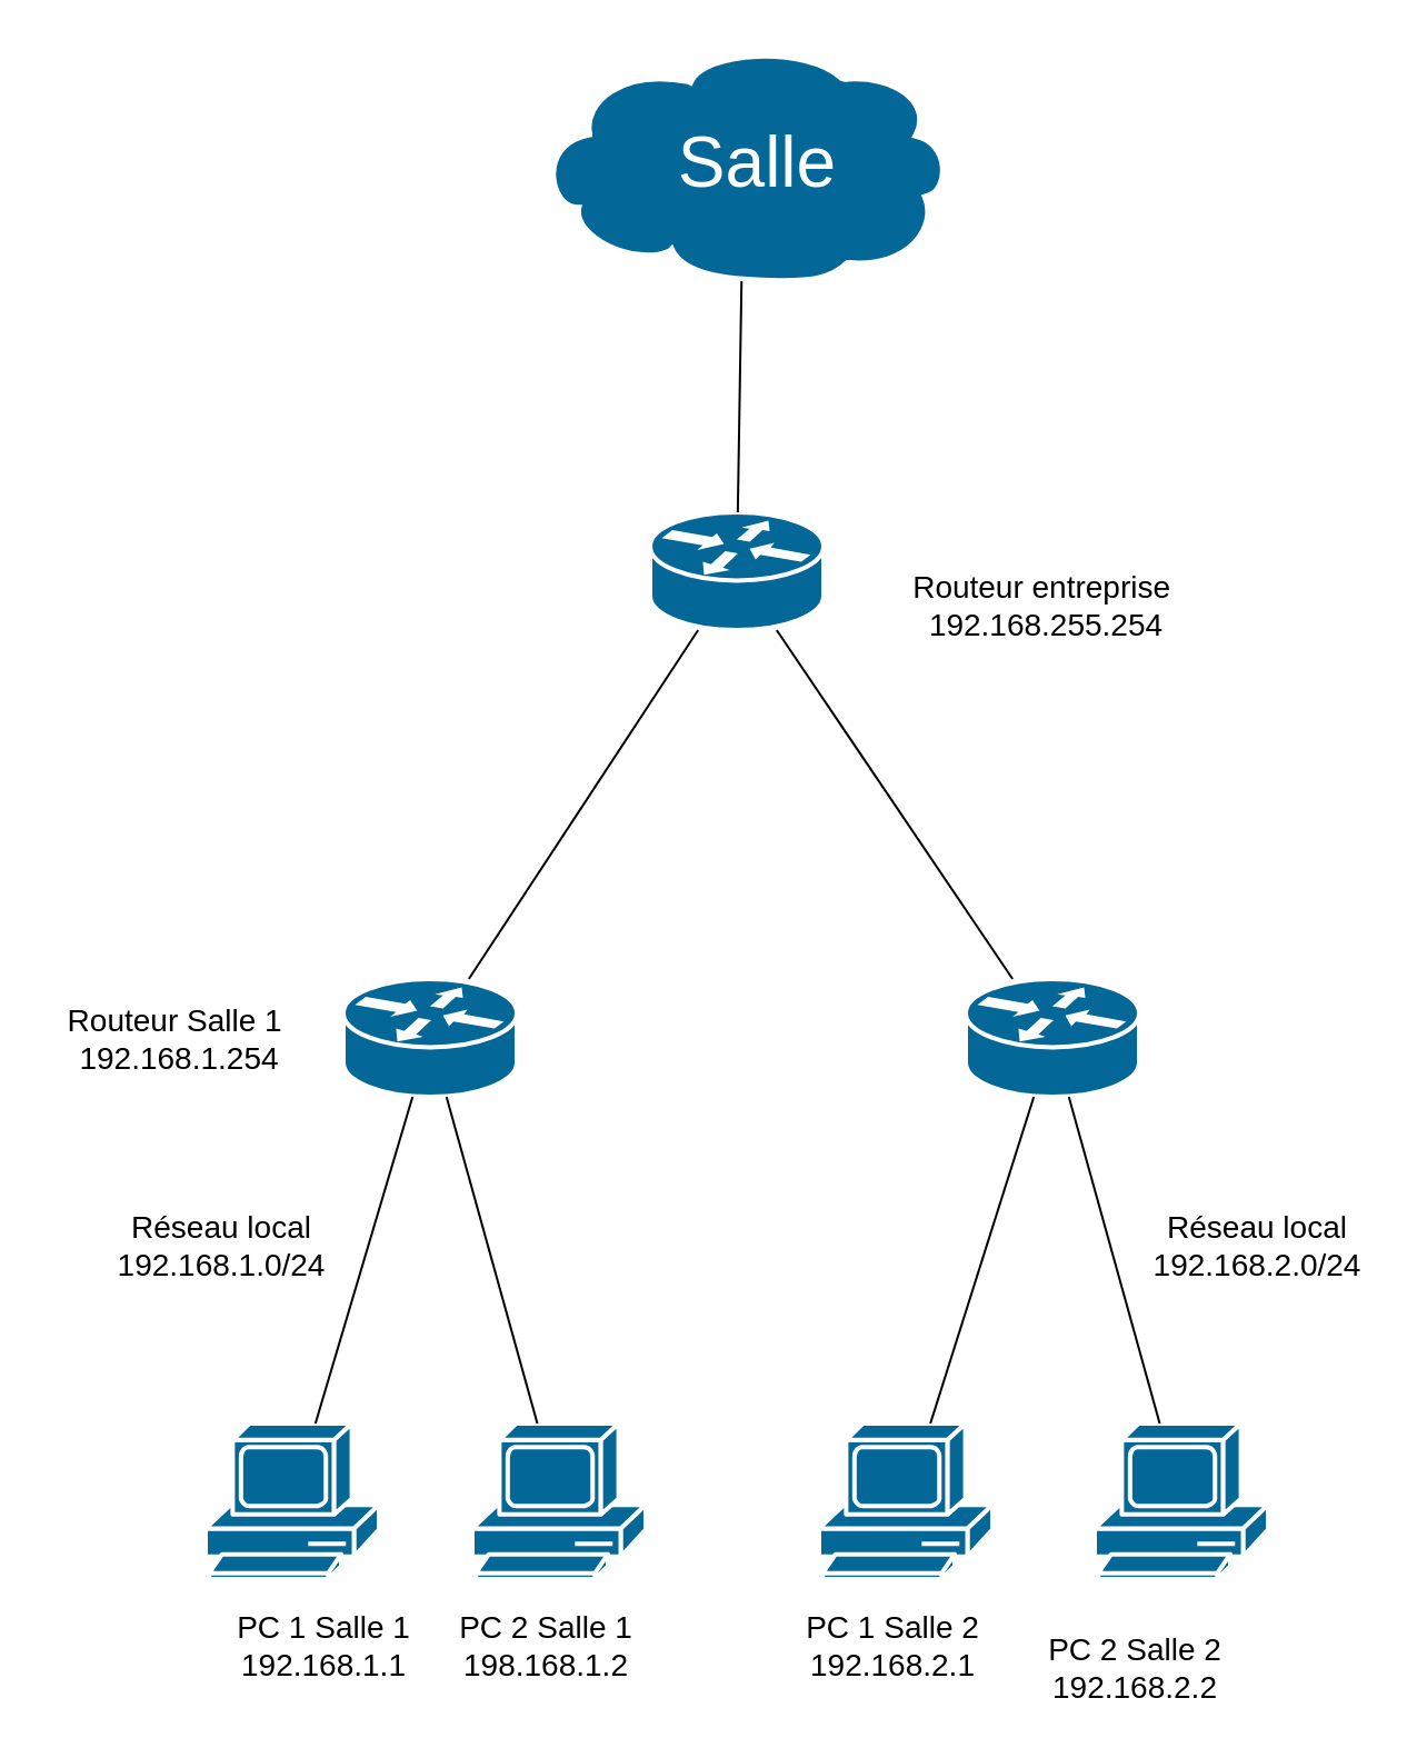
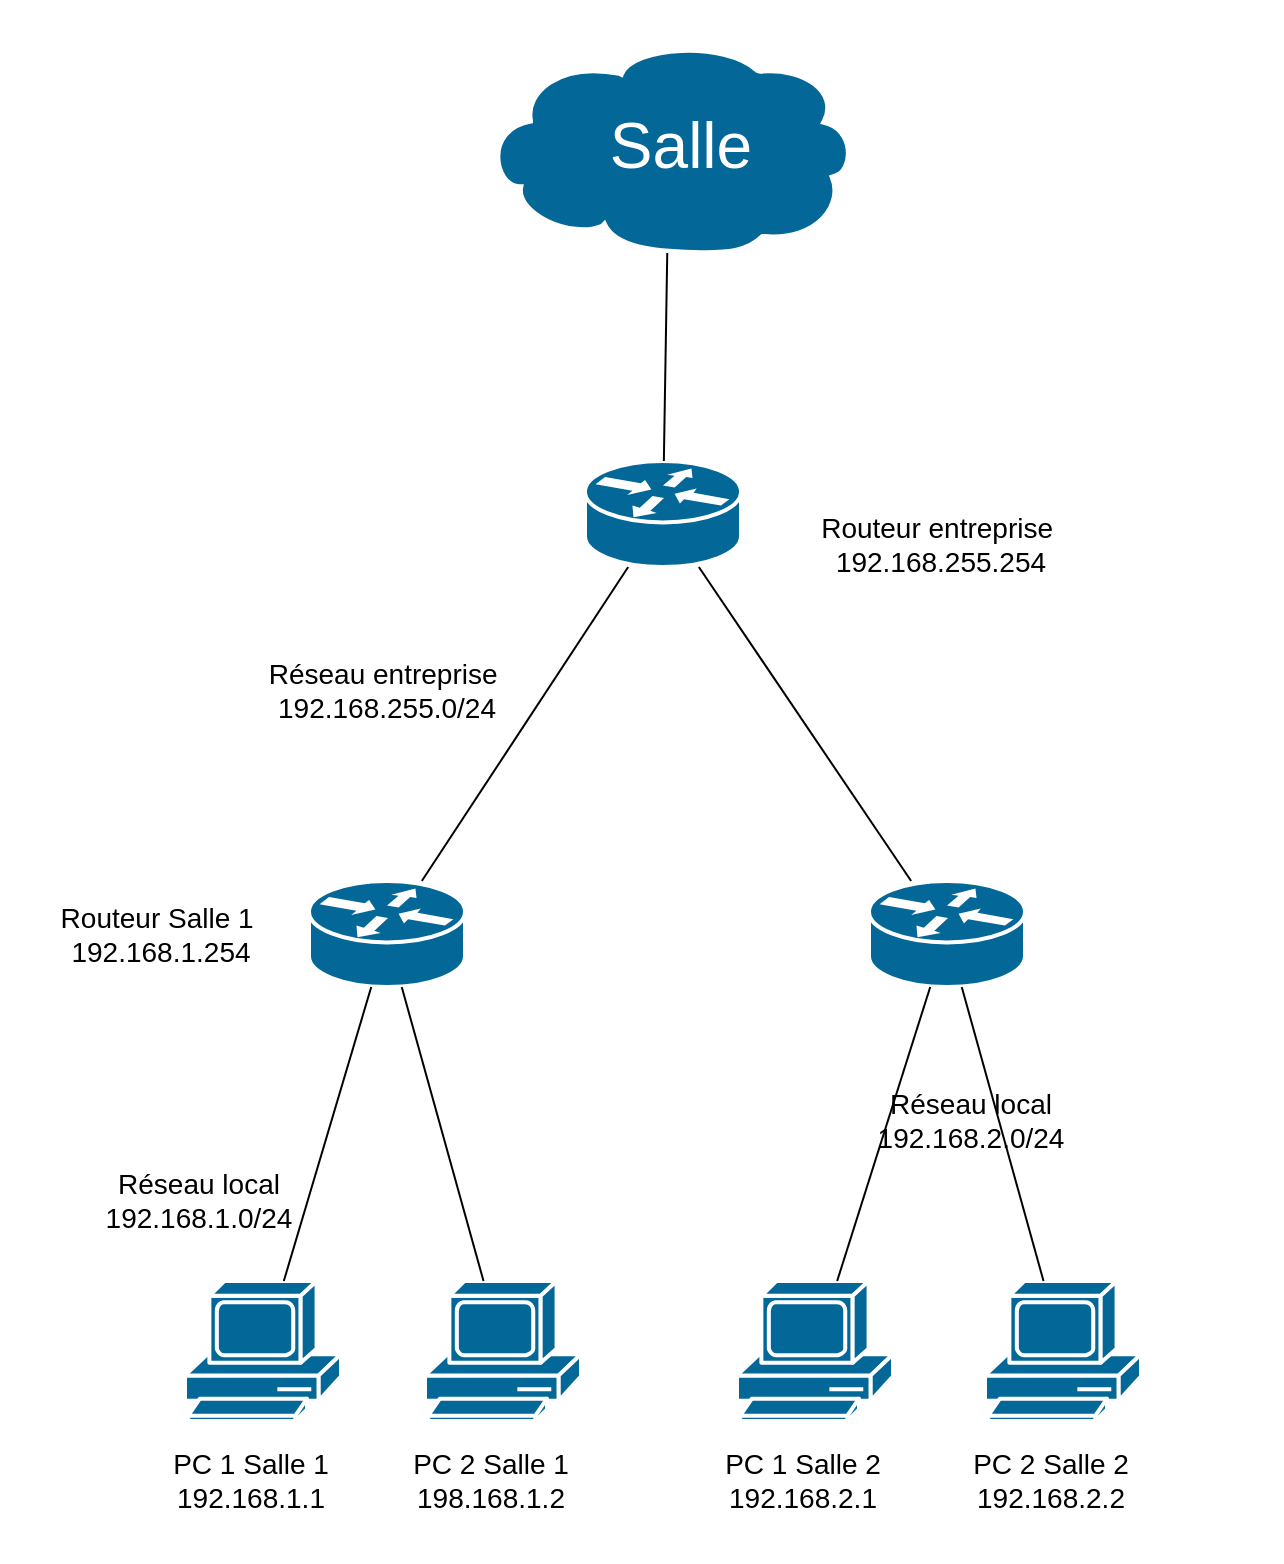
+ <mxCell id="24" value="Réseau entreprise&amp;nbsp;&lt;br&gt;192.168.255.0/24" style="text;html=1;resizable=0;autosize=1;align=center;verticalAlign=middle;points=[];fillColor=none;strokeColor=none;rounded=0;fontSize=14;fontColor=#000000;" vertex="1" parent="1"><mxGeometry x="128" y="325" width="130" height="40" as="geometry" /></mxCell>
- <mxCell id="20" value="Réseau local&lt;br&gt;192.168.1.0/24" style="text;html=1;resizable=0;autosize=1;align=center;verticalAlign=middle;points=[];fillColor=none;strokeColor=none;rounded=0;fontSize=14;fontColor=#000000;" vertex="1" parent="1"><mxGeometry x="44" y="540" width="110" height="40" as="geometry" /></mxCell>
+ <mxCell id="20" value="Réseau local&lt;br&gt;192.168.1.0/24" style="text;html=1;resizable=0;autosize=1;align=center;verticalAlign=middle;points=[];fillColor=none;strokeColor=none;rounded=0;fontSize=14;fontColor=#000000;" vertex="1" parent="1"><mxGeometry x="44" y="580" width="110" height="40" as="geometry" /></mxCell>
- <mxCell id="21" value="Réseau local&lt;br&gt;192.168.2.0/24" style="text;html=1;resizable=0;autosize=1;align=center;verticalAlign=middle;points=[];fillColor=none;strokeColor=none;rounded=0;fontSize=14;fontColor=#000000;" vertex="1" parent="1"><mxGeometry x="510" y="540" width="110" height="40" as="geometry" /></mxCell>
+ <mxCell id="21" value="Réseau local&lt;br&gt;192.168.2.0/24" style="text;html=1;resizable=0;autosize=1;align=center;verticalAlign=middle;points=[];fillColor=none;strokeColor=none;rounded=0;fontSize=14;fontColor=#000000;" vertex="1" parent="1"><mxGeometry x="430" y="540" width="110" height="40" as="geometry" /></mxCell>
- <mxCell id="16" value="PC 1 Salle 1&lt;br&gt;192.168.1.1" style="text;html=1;resizable=0;autosize=1;align=center;verticalAlign=middle;points=[];fillColor=none;strokeColor=none;rounded=0;fontSize=14;fontColor=#000000;" vertex="1" parent="1"><mxGeometry x="100" y="720" width="90" height="40" as="geometry" /></mxCell>
+ <mxCell id="16" value="PC 1 Salle 1&lt;br&gt;192.168.1.1" style="text;html=1;resizable=0;autosize=1;align=center;verticalAlign=middle;points=[];fillColor=none;strokeColor=none;rounded=0;fontSize=14;fontColor=#000000;" vertex="1" parent="1"><mxGeometry x="80" y="720" width="90" height="40" as="geometry" /></mxCell>
- <mxCell id="19" value="PC 2 Salle 2&lt;br&gt;192.168.2.2" style="text;html=1;resizable=0;autosize=1;align=center;verticalAlign=middle;points=[];fillColor=none;strokeColor=none;rounded=0;fontSize=14;fontColor=#000000;" vertex="1" parent="1"><mxGeometry x="465" y="730" width="90" height="40" as="geometry" /></mxCell>
+ <mxCell id="19" value="PC 2 Salle 2&lt;br&gt;192.168.2.2" style="text;html=1;resizable=0;autosize=1;align=center;verticalAlign=middle;points=[];fillColor=none;strokeColor=none;rounded=0;fontSize=14;fontColor=#000000;" vertex="1" parent="1"><mxGeometry x="480" y="720" width="90" height="40" as="geometry" /></mxCell>
